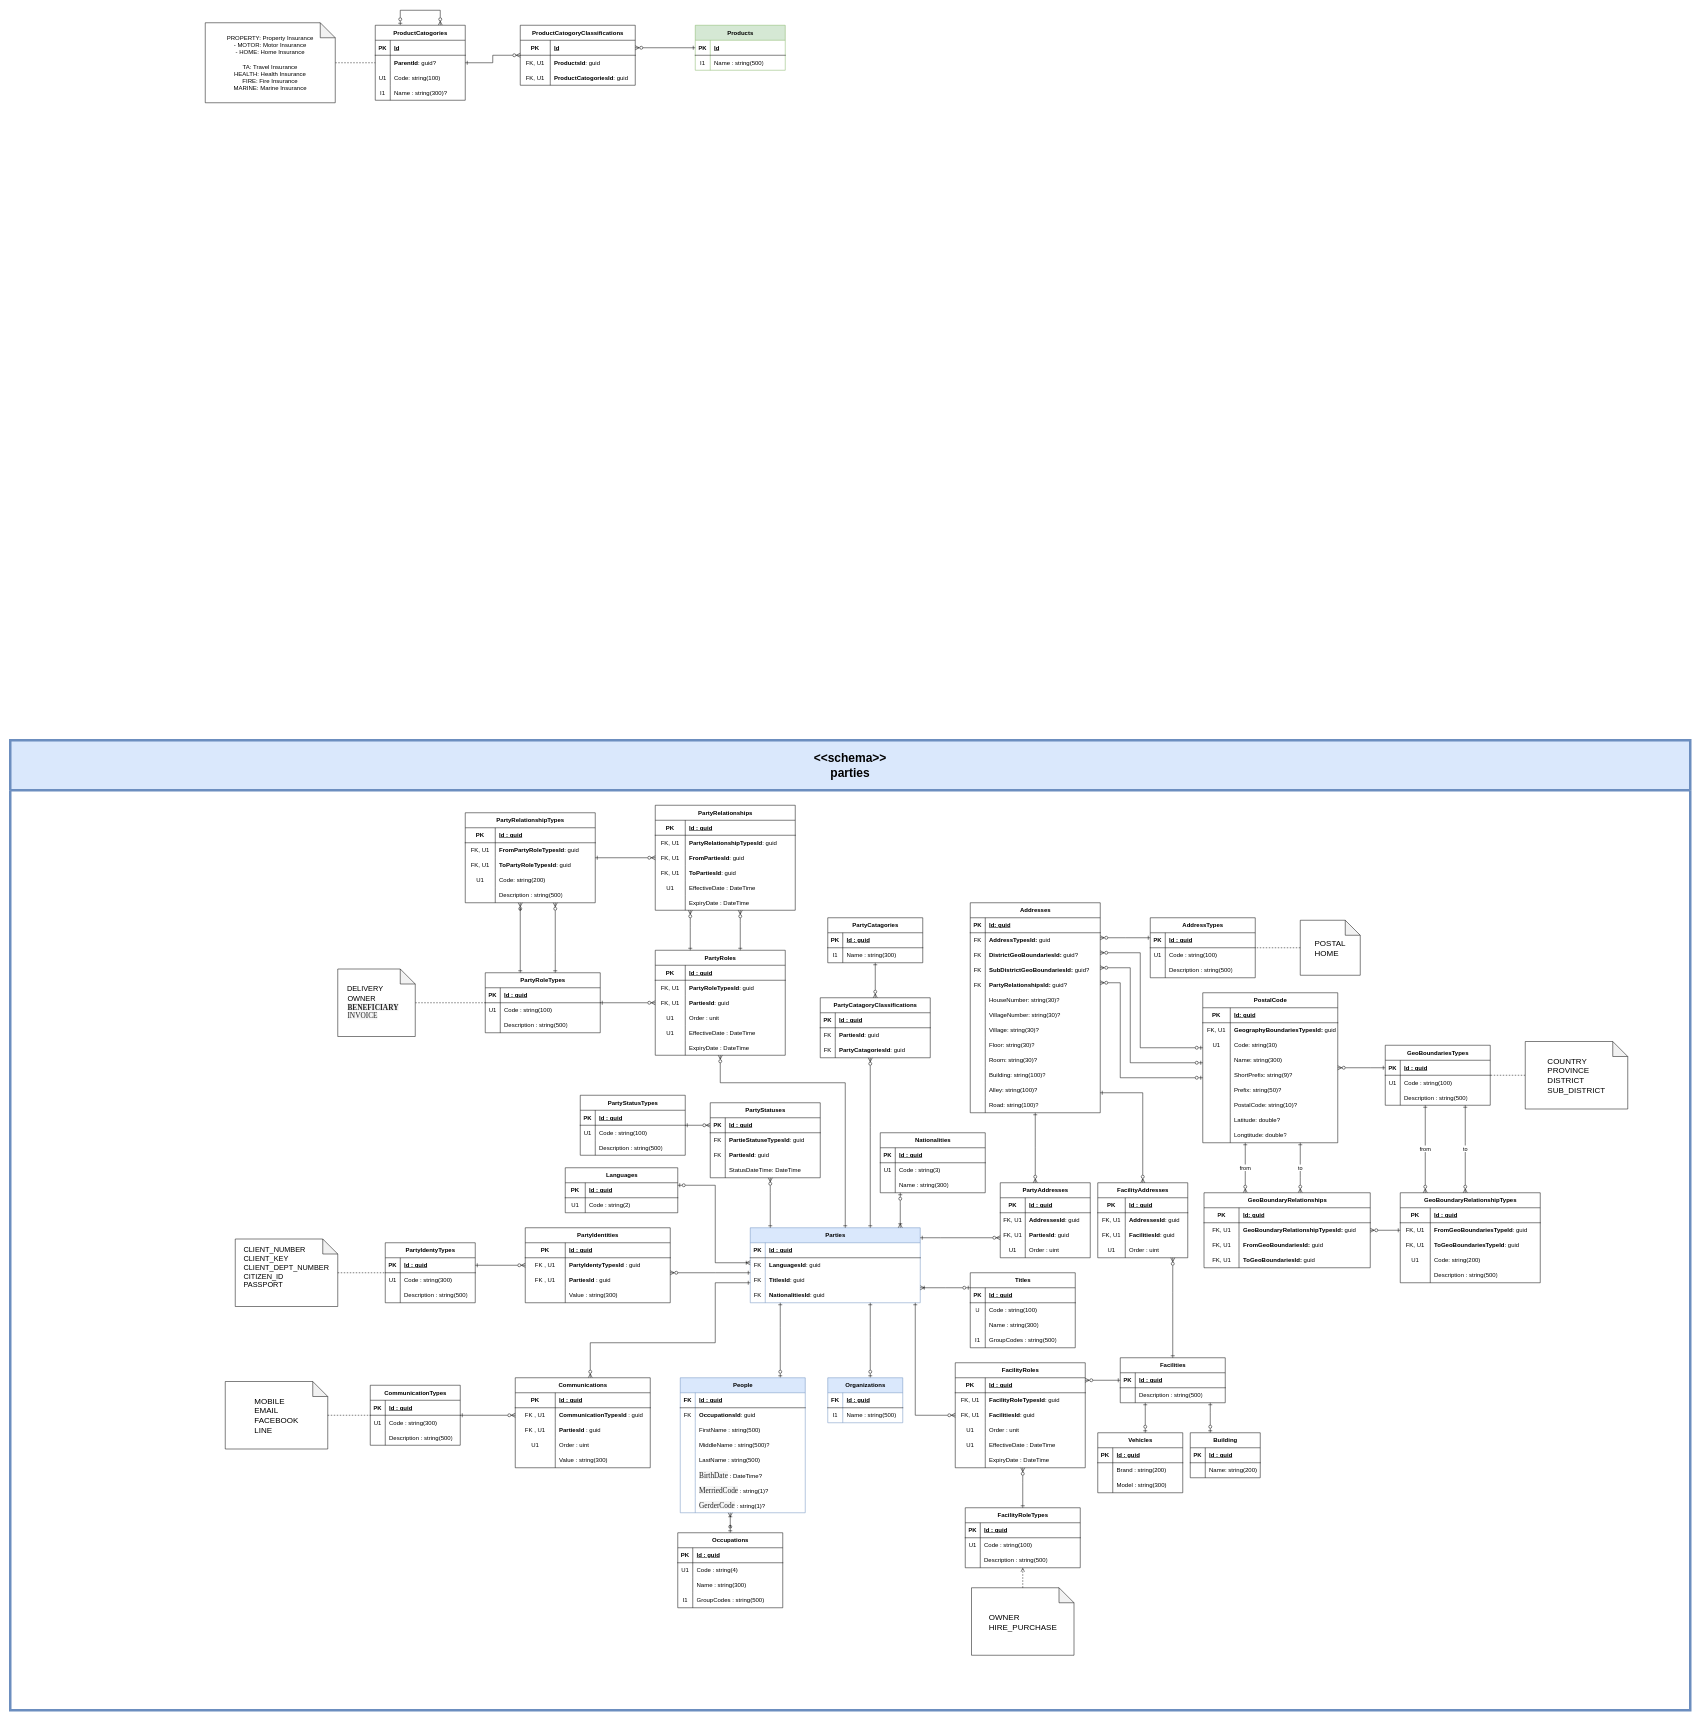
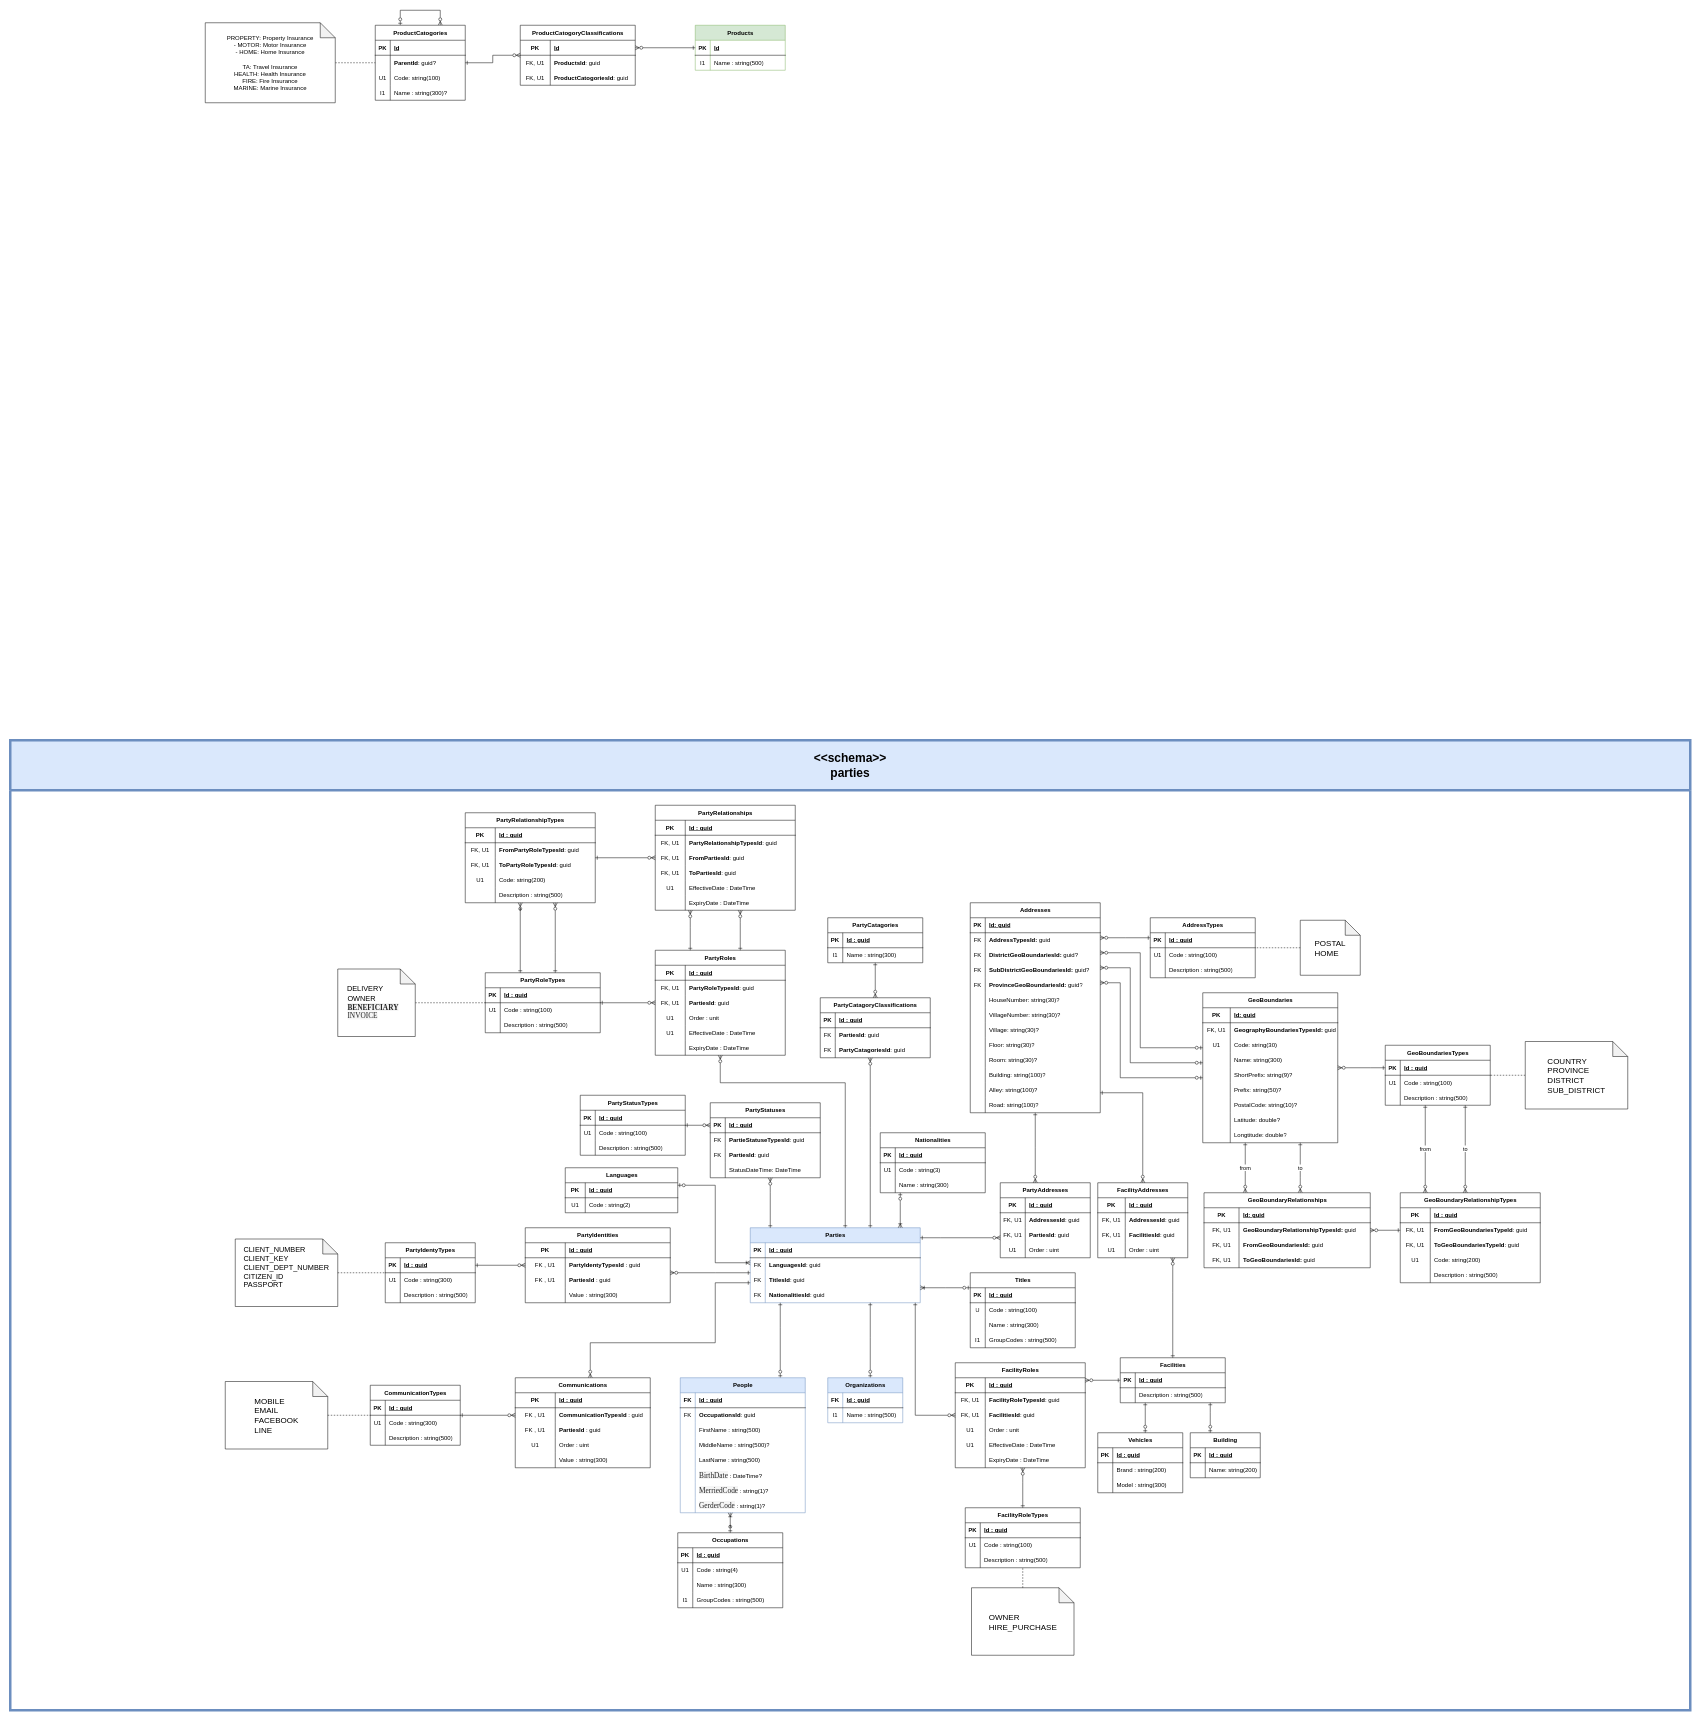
- <mxCell id="209" value="&lt;span style=&quot;text-wrap-mode: nowrap; font-weight: 700; text-align: center;&quot;&gt;PartyRelationships&lt;/span&gt;&lt;b&gt;&lt;span style=&quot;text-align: center; text-wrap-mode: nowrap;&quot;&gt;Id&lt;/span&gt;&lt;/b&gt;&lt;b&gt;: &lt;/b&gt;guid?" style="shape=partialRectangle;connectable=0;fillColor=none;top=0;left=0;bottom=0;right=0;align=left;spacingLeft=6;overflow=hidden;whiteSpace=wrap;html=1;" vertex="1" parent="207"><mxGeometry x="30" width="230" height="30" as="geometry"><mxRectangle width="230" height="30" as="alternateBounds" /></mxGeometry></mxCell>
+ <mxCell id="209" value="&lt;span style=&quot;text-wrap-mode: nowrap; font-weight: 700; text-align: center;&quot;&gt;ProvinceGeoBoundaries&lt;/span&gt;&lt;b&gt;&lt;span style=&quot;text-align: center; text-wrap-mode: nowrap;&quot;&gt;Id&lt;/span&gt;&lt;/b&gt;&lt;b&gt;: &lt;/b&gt;guid?" style="shape=partialRectangle;connectable=0;fillColor=none;top=0;left=0;bottom=0;right=0;align=left;spacingLeft=6;overflow=hidden;whiteSpace=wrap;html=1;" vertex="1" parent="207"><mxGeometry x="30" width="230" height="30" as="geometry"><mxRectangle width="230" height="30" as="alternateBounds" /></mxGeometry></mxCell>
- <mxCell id="246" value="PostalCode" style="shape=table;startSize=30;container=1;collapsible=1;childLayout=tableLayout;fixedRows=1;rowLines=0;fontStyle=1;align=center;resizeLast=1;html=1;" vertex="1" parent="2"><mxGeometry x="2385" y="505" width="270" height="300" as="geometry" /></mxCell>
+ <mxCell id="246" value="GeoBoundaries" style="shape=table;startSize=30;container=1;collapsible=1;childLayout=tableLayout;fixedRows=1;rowLines=0;fontStyle=1;align=center;resizeLast=1;html=1;" vertex="1" parent="2"><mxGeometry x="2385" y="505" width="270" height="300" as="geometry" /></mxCell>
- <mxCell id="491" style="edgeStyle=orthogonalEdgeStyle;rounded=0;orthogonalLoop=1;jettySize=auto;html=1;endArrow=open;endFill=0;dashed=1;" edge="1" parent="2" source="490" target="479"><mxGeometry relative="1" as="geometry"><mxPoint x="2230" y="1725" as="sourcePoint" /><mxPoint x="2140" y="1725" as="targetPoint" /></mxGeometry></mxCell>
+ <mxCell id="491" style="edgeStyle=orthogonalEdgeStyle;rounded=0;orthogonalLoop=1;jettySize=auto;html=1;endArrow=none;endFill=0;dashed=1;" edge="1" parent="2" source="490" target="479"><mxGeometry relative="1" as="geometry"><mxPoint x="2230" y="1725" as="sourcePoint" /><mxPoint x="2140" y="1725" as="targetPoint" /></mxGeometry></mxCell>
